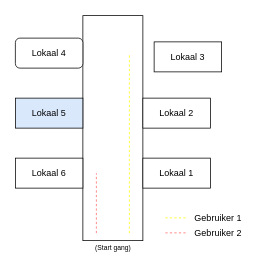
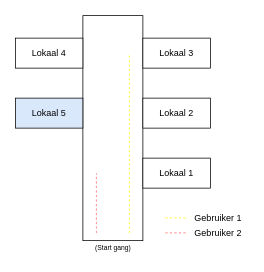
- <mxCell id="6" value="Lokaal 4" style="whiteSpace=wrap;html=1;rounded=1;" vertex="1" parent="1"><mxGeometry x="20" y="50" width="90" height="40" as="geometry" /></mxCell>
+ <mxCell id="6" value="Lokaal 4" style="rounded=0;whiteSpace=wrap;html=1;" vertex="1" parent="1"><mxGeometry x="20" y="50" width="90" height="40" as="geometry" /></mxCell>
- <mxCell id="5" value="Lokaal 3" style="rounded=0;whiteSpace=wrap;html=1;" vertex="1" parent="1"><mxGeometry x="205" y="55" width="90" height="40" as="geometry" /></mxCell>
+ <mxCell id="5" value="Lokaal 3" style="rounded=0;whiteSpace=wrap;html=1;" vertex="1" parent="1"><mxGeometry x="190" y="50" width="90" height="40" as="geometry" /></mxCell>
- <mxCell id="8" value="Lokaal 6" style="rounded=0;whiteSpace=wrap;html=1;" vertex="1" parent="1"><mxGeometry x="20" y="210" width="90" height="40" as="geometry" /></mxCell>
